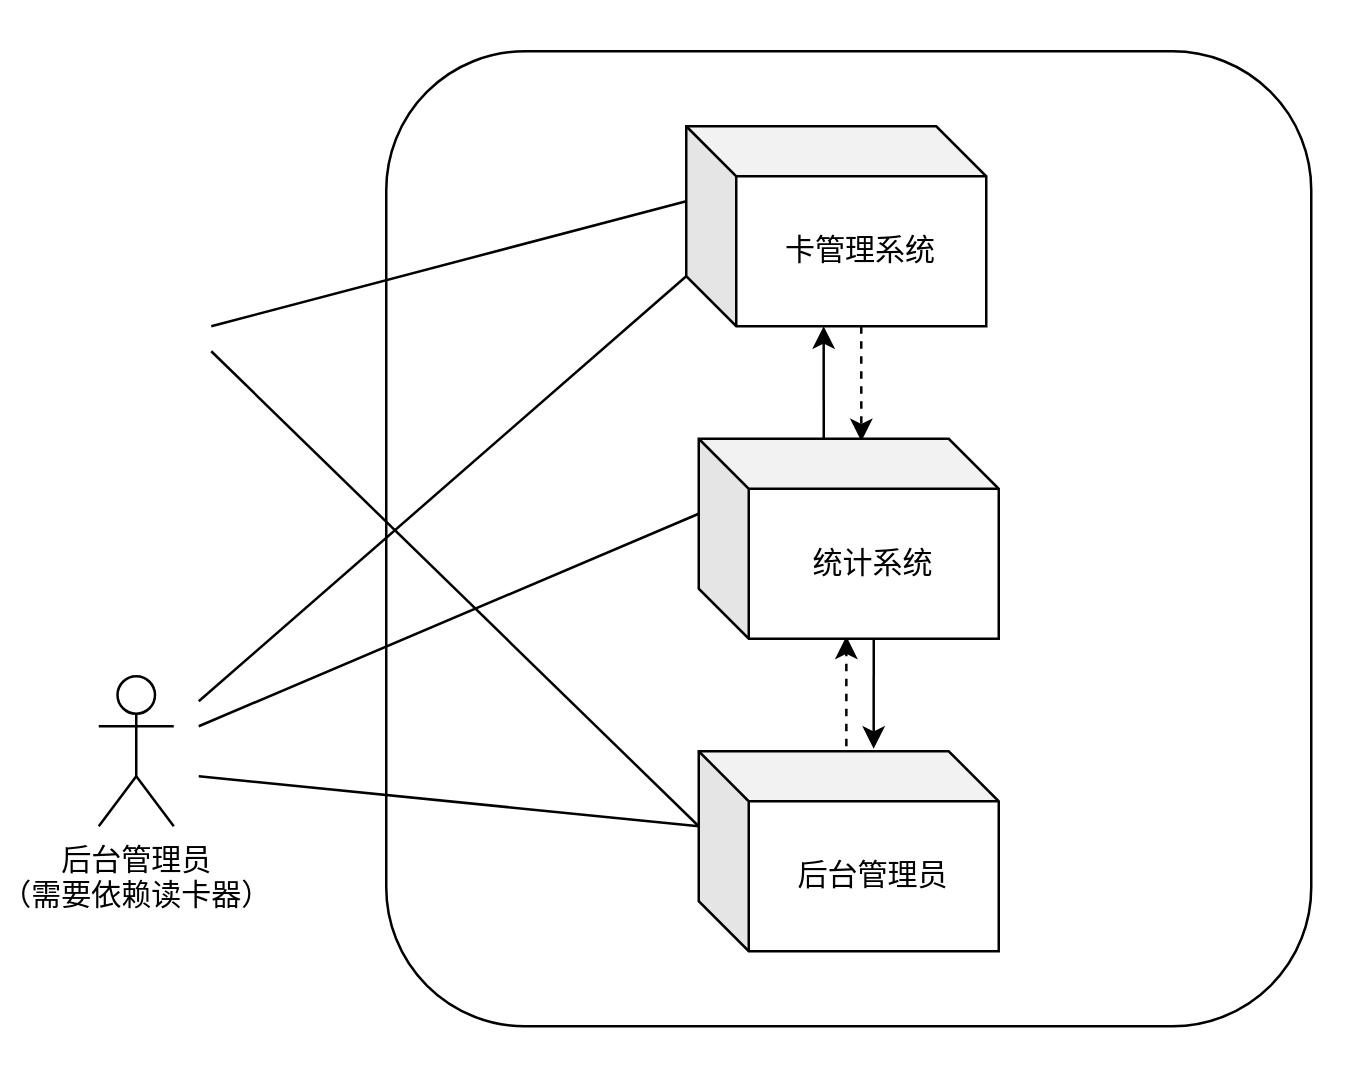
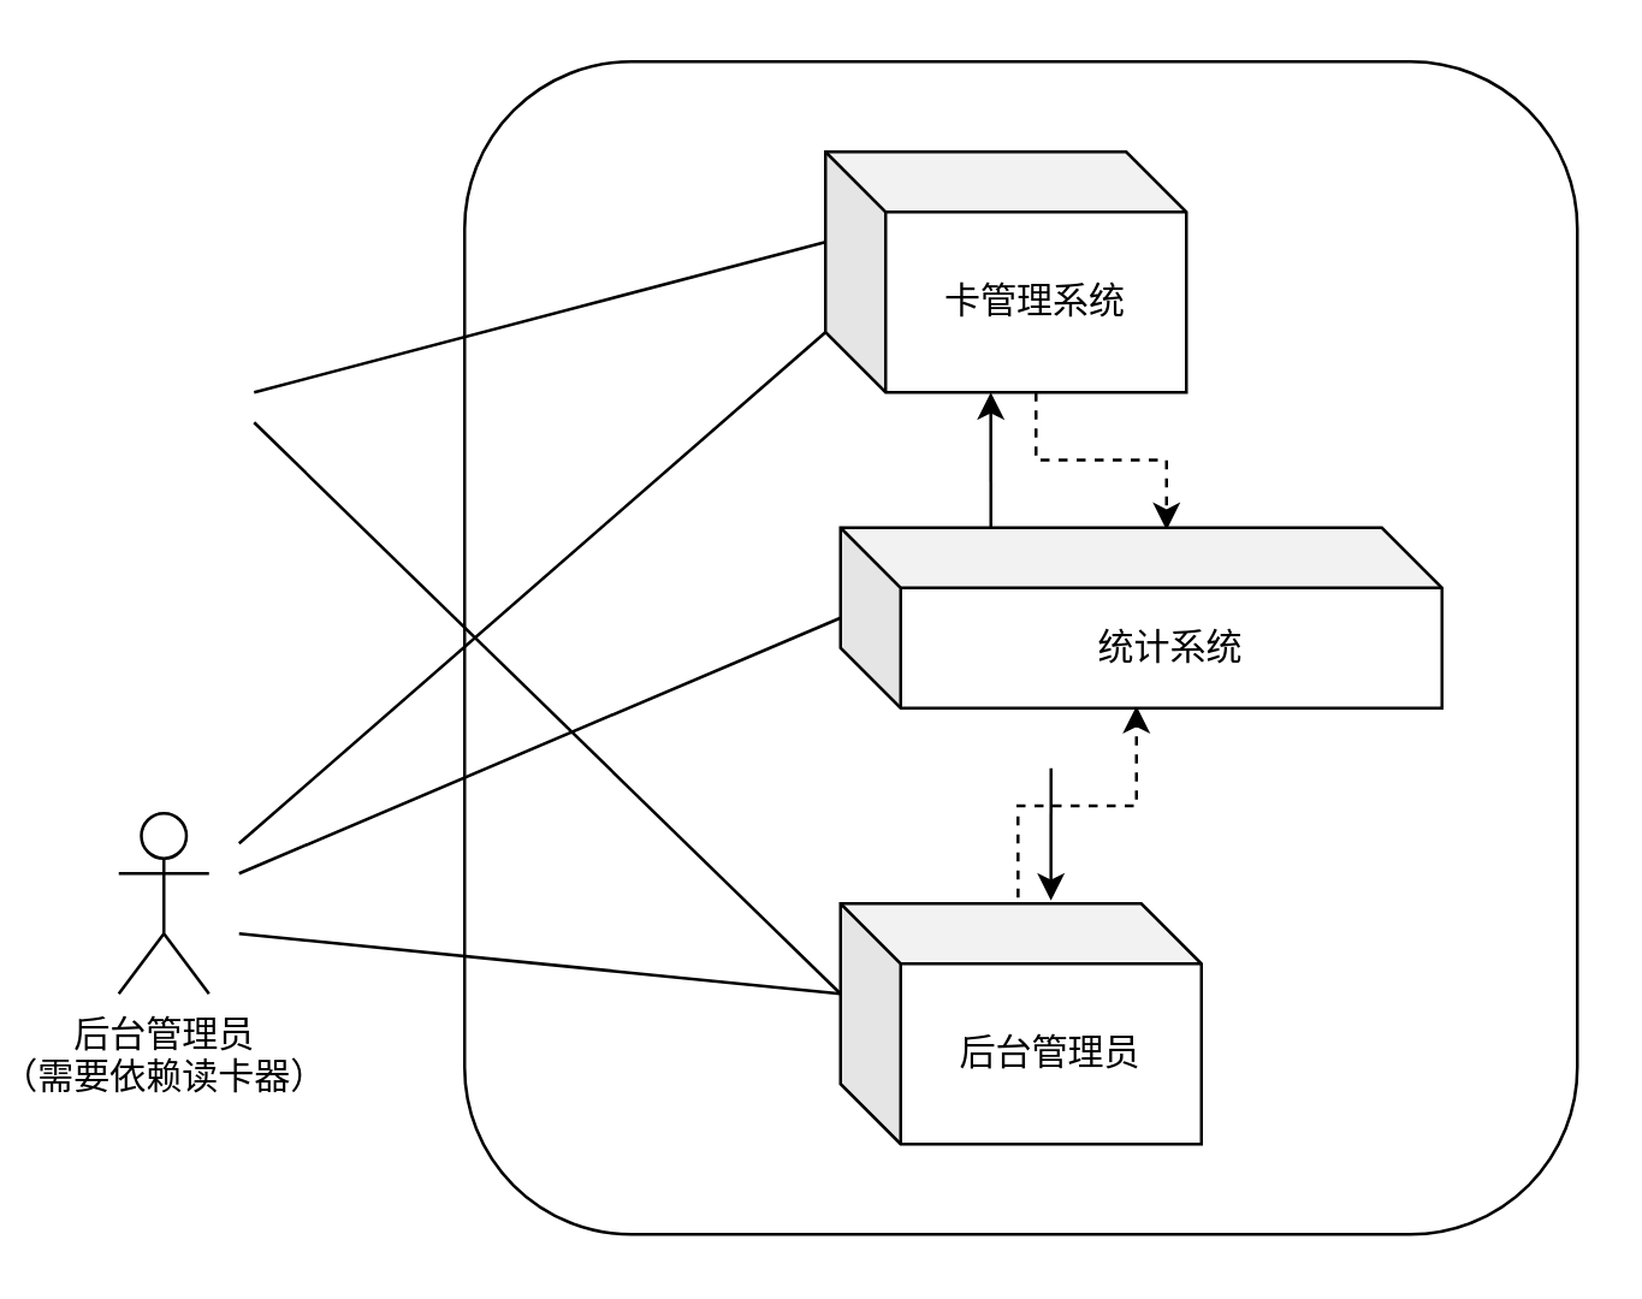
- <mxCell id="9" value="统计系统" style="shape=cube;whiteSpace=wrap;html=1;boundedLbl=1;backgroundOutline=1;darkOpacity=0.05;darkOpacity2=0.1;labelBackgroundColor=none;" parent="1" vertex="1"><mxGeometry x="260" y="175" width="120" height="80" as="geometry" /></mxCell>
+ <mxCell id="9" value="统计系统" style="shape=cube;whiteSpace=wrap;html=1;boundedLbl=1;backgroundOutline=1;darkOpacity=0.05;darkOpacity2=0.1;labelBackgroundColor=none;" parent="1" vertex="1"><mxGeometry x="260" y="175" width="200" height="60" as="geometry" /></mxCell>
